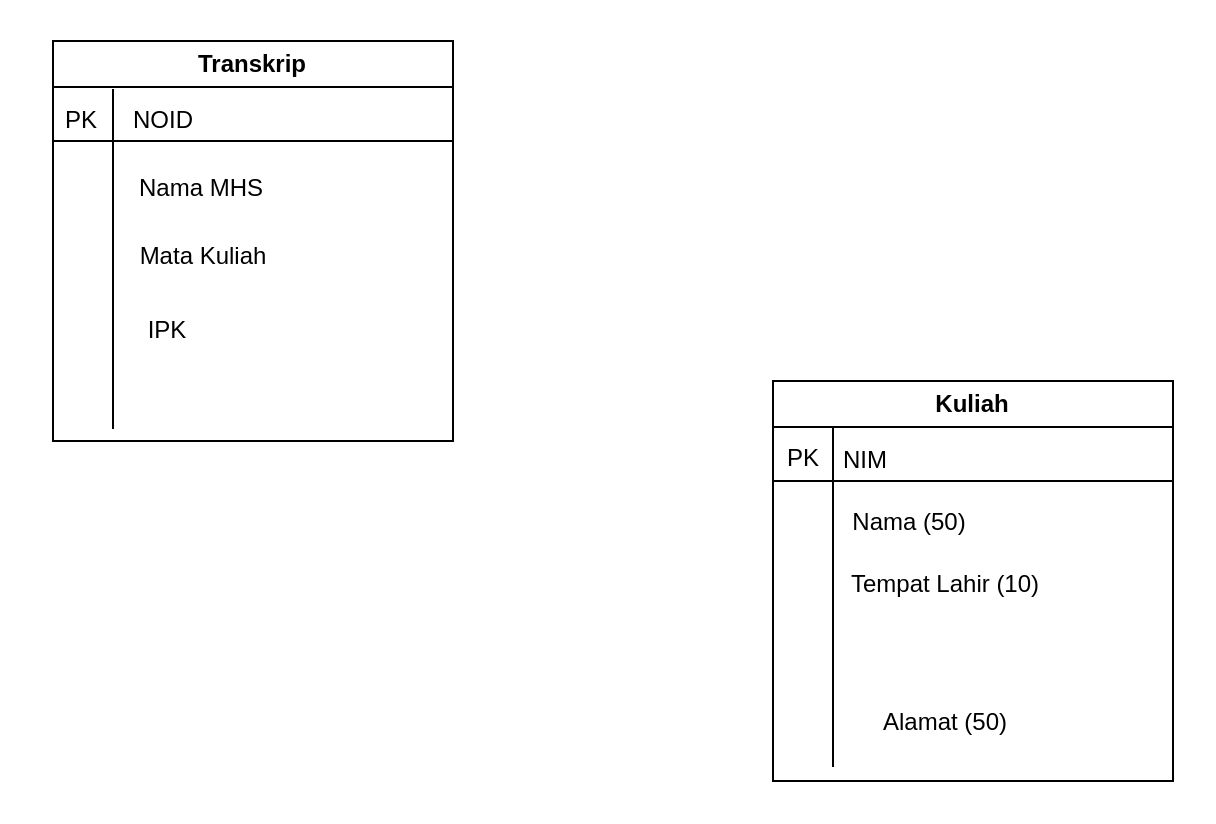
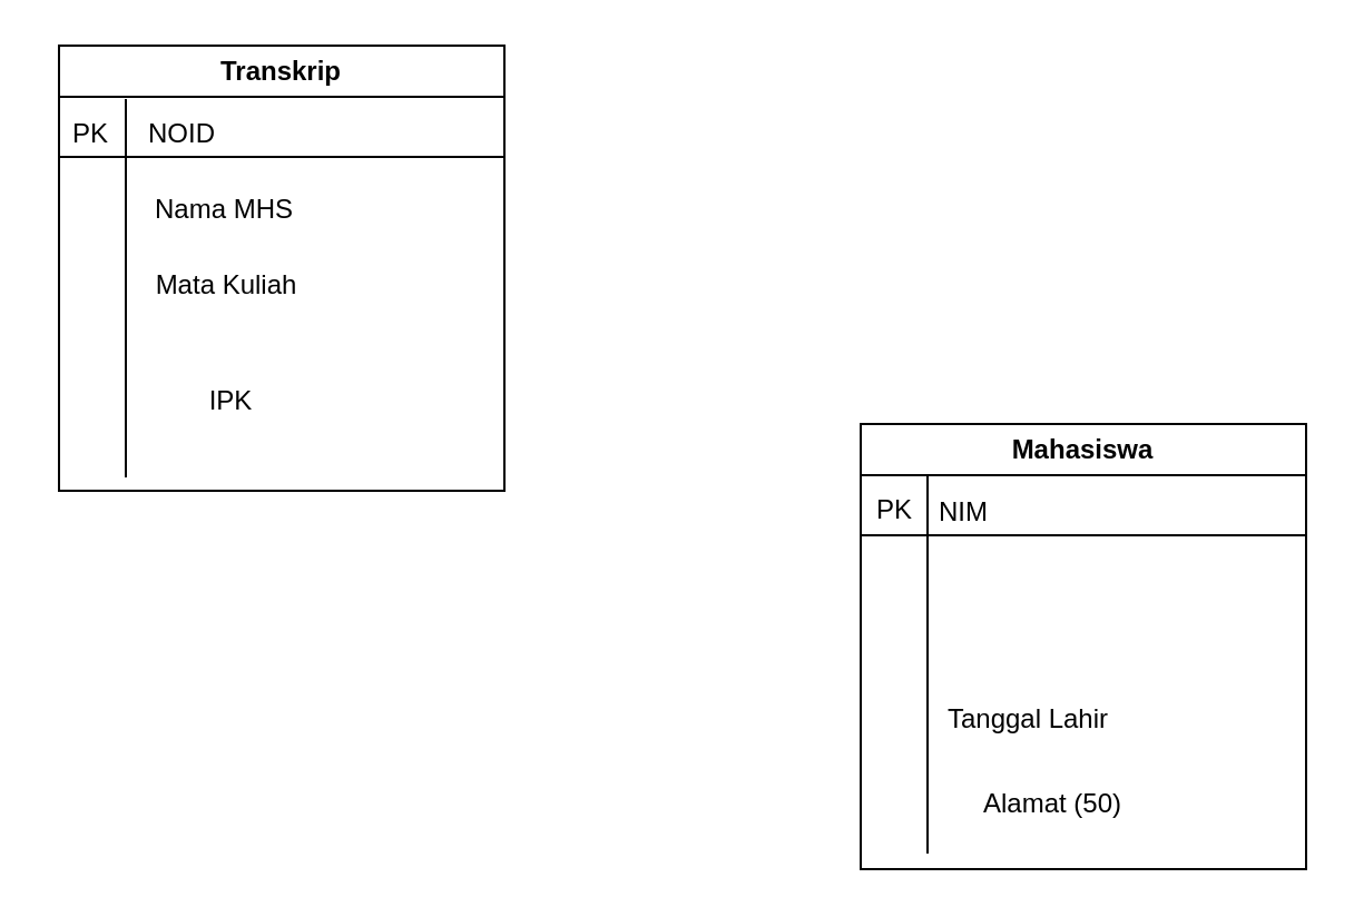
- <mxCell id="8" value="IPK" style="text;html=1;align=center;verticalAlign=middle;resizable=0;points=[];autosize=1;strokeColor=none;fillColor=none;" vertex="1" parent="2"><mxGeometry x="37" y="130" width="40" height="30" as="geometry" /></mxCell>
+ <mxCell id="8" value="IPK" style="text;html=1;align=center;verticalAlign=middle;resizable=0;points=[];autosize=1;strokeColor=none;fillColor=none;" vertex="1" parent="2"><mxGeometry x="57" y="145" width="40" height="30" as="geometry" /></mxCell>
- <mxCell id="10" value="Kuliah" style="swimlane;whiteSpace=wrap;html=1;" vertex="1" parent="1"><mxGeometry x="386" y="190" width="200" height="200" as="geometry" /></mxCell>
+ <mxCell id="10" value="Mahasiswa" style="swimlane;whiteSpace=wrap;html=1;" vertex="1" parent="1"><mxGeometry x="386" y="190" width="200" height="200" as="geometry" /></mxCell>
- <mxCell id="14" value="Nama (50)" style="text;html=1;align=center;verticalAlign=middle;resizable=0;points=[];autosize=1;strokeColor=none;fillColor=none;" vertex="1" parent="10"><mxGeometry x="28" y="56" width="80" height="30" as="geometry" /></mxCell>
- <mxCell id="15" value="Tempat Lahir (10)" style="text;html=1;align=center;verticalAlign=middle;resizable=0;points=[];autosize=1;strokeColor=none;fillColor=none;" vertex="1" parent="10"><mxGeometry x="26" y="87" width="120" height="30" as="geometry" /></mxCell>
+ <mxCell id="16" value="Tanggal Lahir" style="text;html=1;align=center;verticalAlign=middle;resizable=0;points=[];autosize=1;strokeColor=none;fillColor=none;" vertex="1" parent="10"><mxGeometry x="25" y="118" width="100" height="30" as="geometry" /></mxCell>
